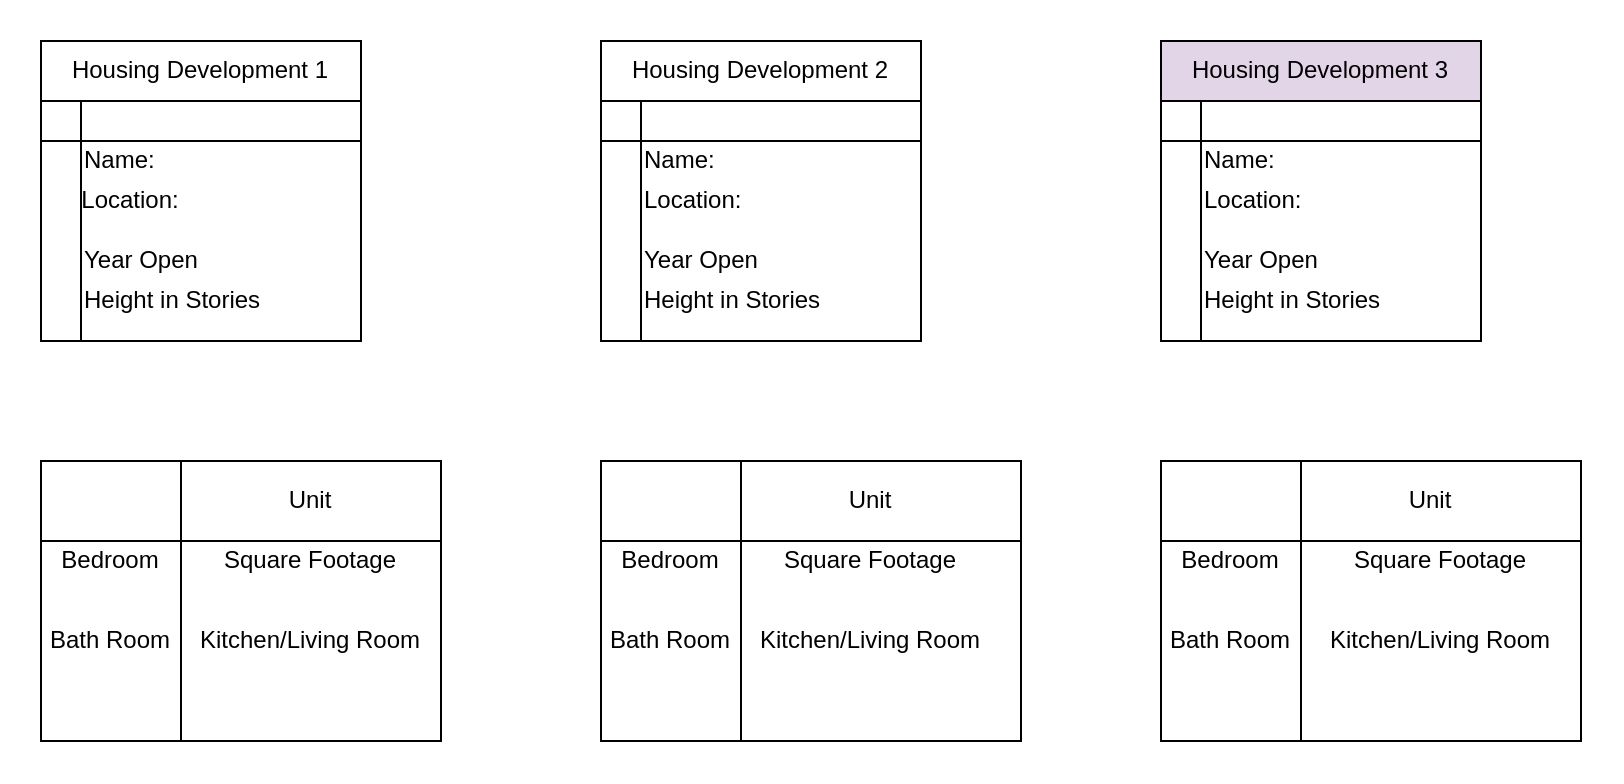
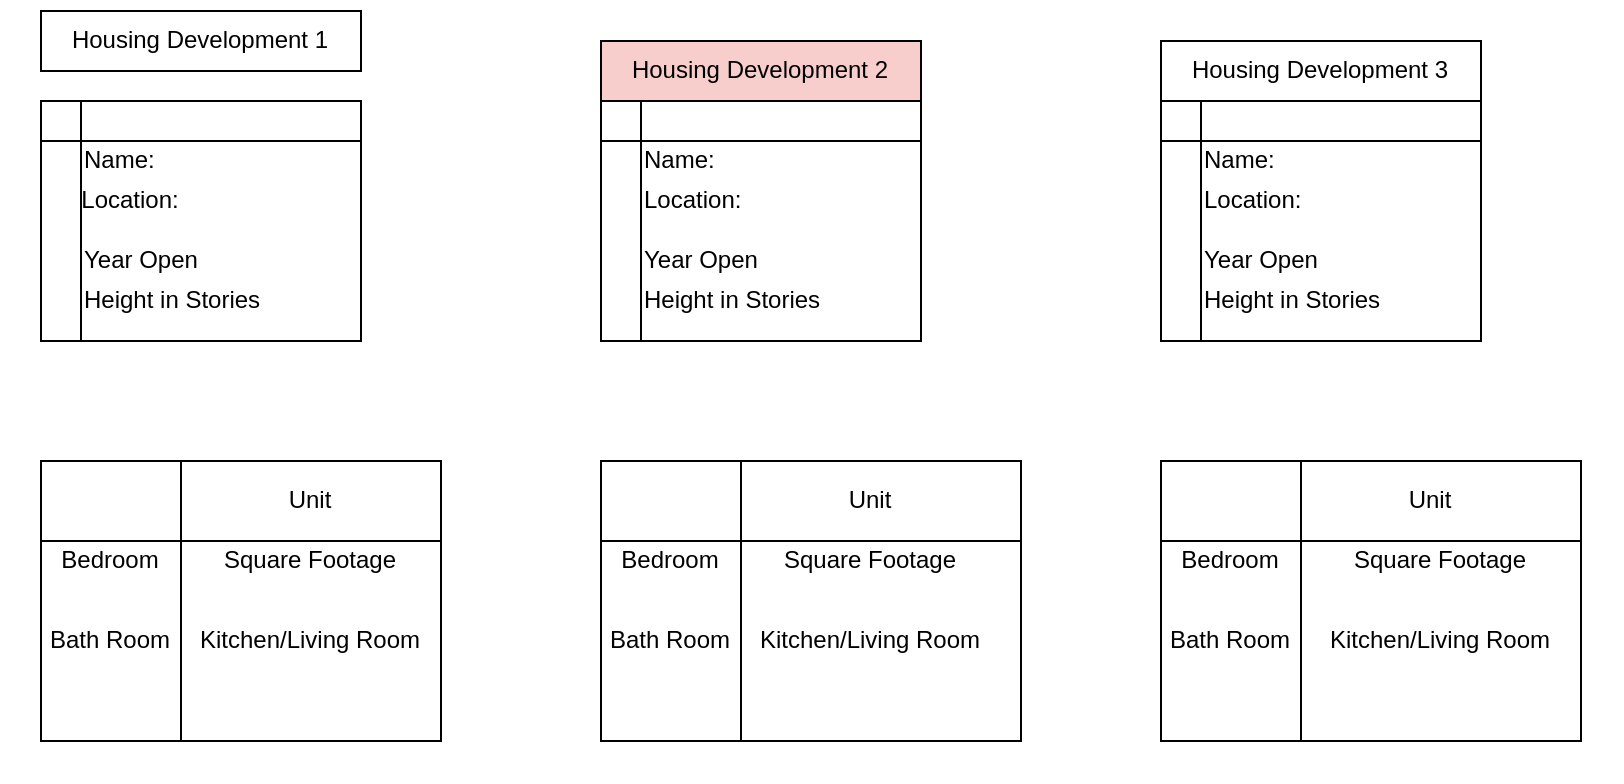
- <mxCell id="4" value="Housing Development 1" style="rounded=0;whiteSpace=wrap;html=1;" vertex="1" parent="1"><mxGeometry x="20" y="20" width="160" height="30" as="geometry" /></mxCell>
+ <mxCell id="4" value="Housing Development 1" style="rounded=0;whiteSpace=wrap;html=1;" vertex="1" parent="1"><mxGeometry x="20" y="5" width="160" height="30" as="geometry" /></mxCell>
- <mxCell id="10" value="Housing Development 2" style="rounded=0;whiteSpace=wrap;html=1;" vertex="1" parent="1"><mxGeometry x="300" y="20" width="160" height="30" as="geometry" /></mxCell>
+ <mxCell id="10" value="Housing Development 2" style="rounded=0;whiteSpace=wrap;html=1;fillColor=#f8cecc;" vertex="1" parent="1"><mxGeometry x="300" y="20" width="160" height="30" as="geometry" /></mxCell>
- <mxCell id="26" value="Housing Development 3" style="rounded=0;whiteSpace=wrap;html=1;fillColor=#e1d5e7;" vertex="1" parent="1"><mxGeometry x="580" y="20" width="160" height="30" as="geometry" /></mxCell>
+ <mxCell id="26" value="Housing Development 3" style="rounded=0;whiteSpace=wrap;html=1;" vertex="1" parent="1"><mxGeometry x="580" y="20" width="160" height="30" as="geometry" /></mxCell>
